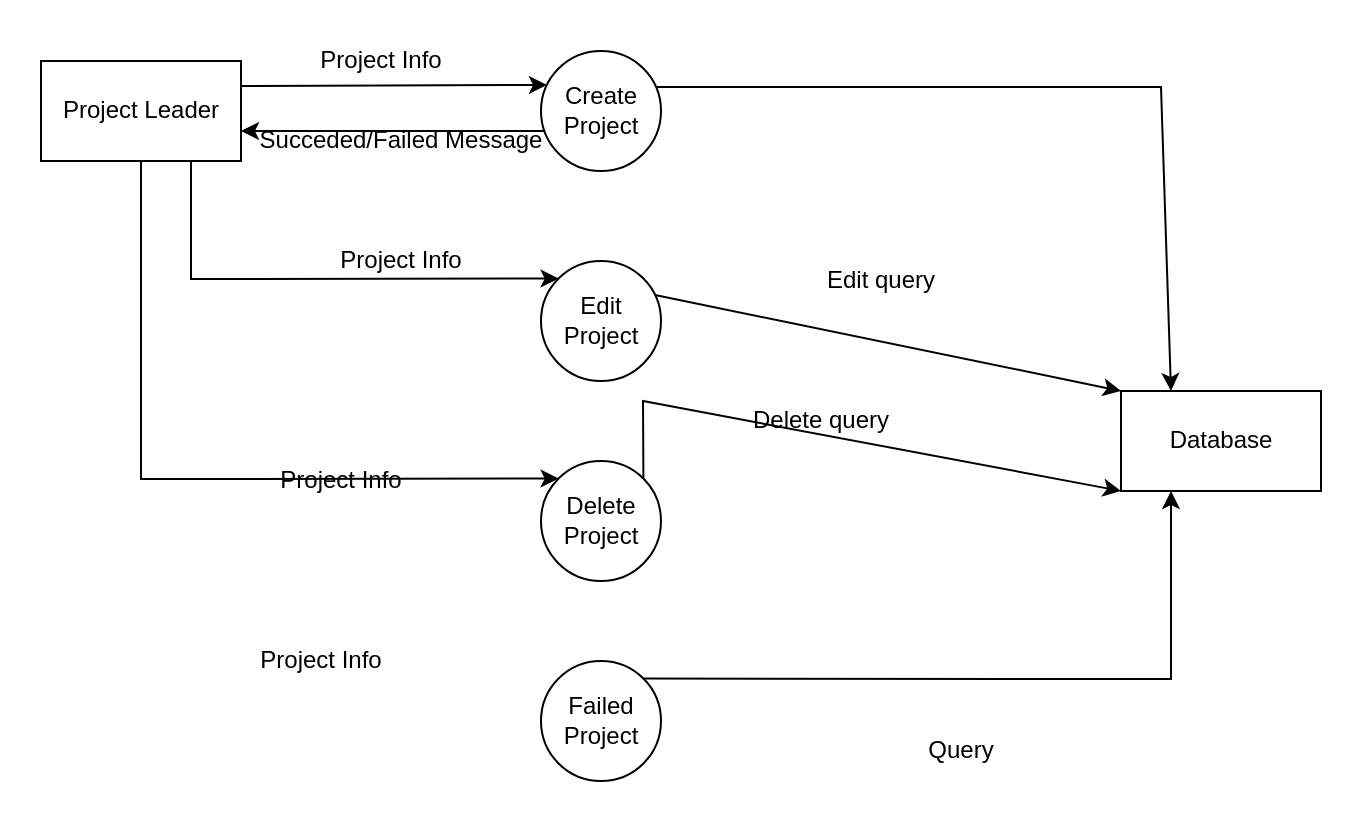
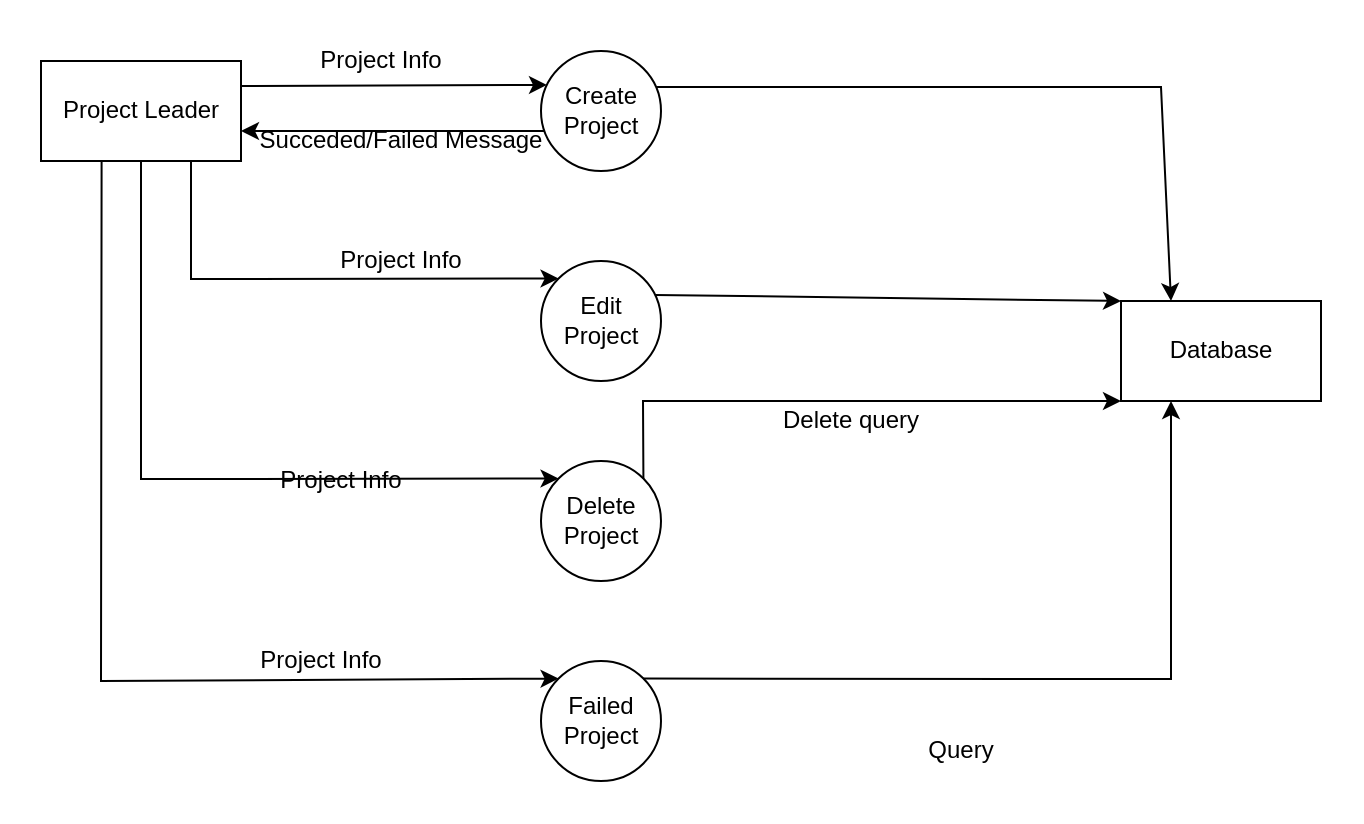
- <mxCell id="20" value="Edit query" style="text;html=1;align=center;verticalAlign=middle;resizable=0;points=[];autosize=1;strokeColor=none;fillColor=none;" vertex="1" parent="1"><mxGeometry x="405" y="130" width="70" height="20" as="geometry" /></mxCell>
- <mxCell id="21" value="Delete query" style="text;html=1;align=center;verticalAlign=middle;resizable=0;points=[];autosize=1;strokeColor=none;fillColor=none;" vertex="1" parent="1"><mxGeometry x="370" y="200" width="80" height="20" as="geometry" /></mxCell>
+ <mxCell id="21" value="Delete query" style="text;html=1;align=center;verticalAlign=middle;resizable=0;points=[];autosize=1;strokeColor=none;fillColor=none;" vertex="1" parent="1"><mxGeometry x="385" y="200" width="80" height="20" as="geometry" /></mxCell>
- <mxCell id="17" value="Database" style="html=1;dashed=0;whitespace=wrap;" vertex="1" parent="1"><mxGeometry x="560" y="195" width="100" height="50" as="geometry" /></mxCell>
+ <mxCell id="17" value="Database" style="html=1;dashed=0;whitespace=wrap;" vertex="1" parent="1"><mxGeometry x="560" y="150" width="100" height="50" as="geometry" /></mxCell>
+ <mxCell id="14" value="" style="endArrow=classic;html=1;rounded=0;entryX=0;entryY=0;entryDx=0;entryDy=0;exitX=0.303;exitY=0.993;exitDx=0;exitDy=0;exitPerimeter=0;" edge="1" parent="1" source="2" target="10"><mxGeometry width="50" height="50" relative="1" as="geometry"><mxPoint x="50" y="190" as="sourcePoint" /><mxPoint x="258.787" y="348.787" as="targetPoint" /><Array as="points"><mxPoint x="50" y="340" /></Array></mxGeometry></mxCell>
